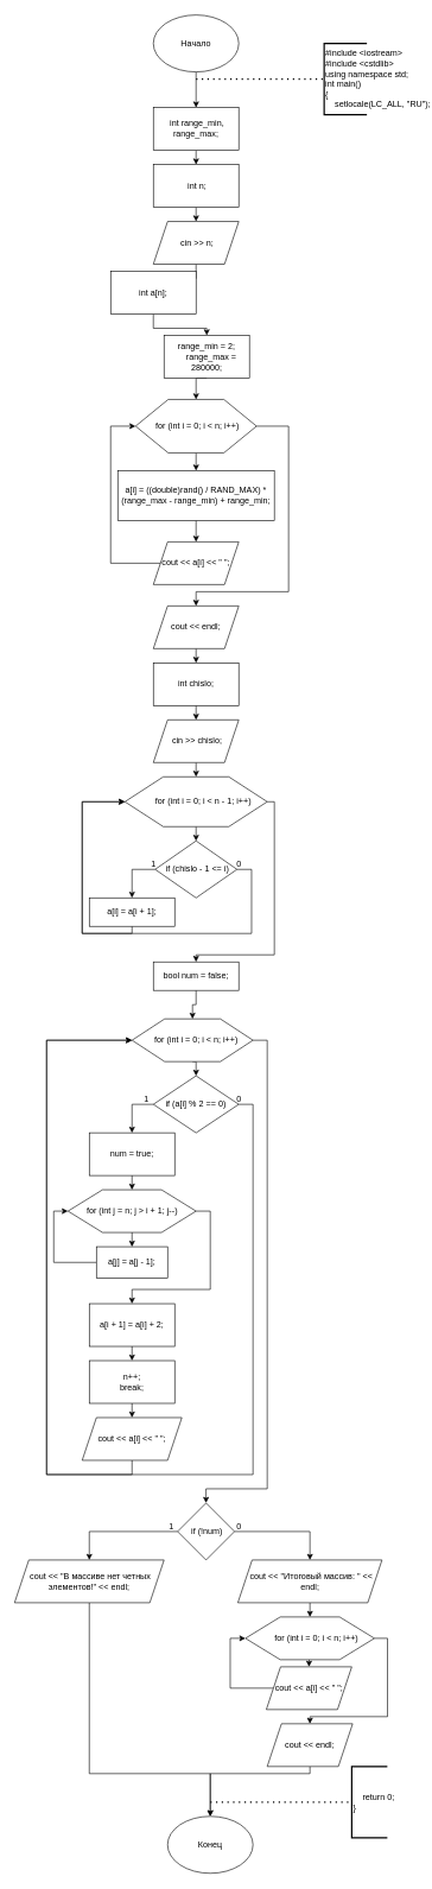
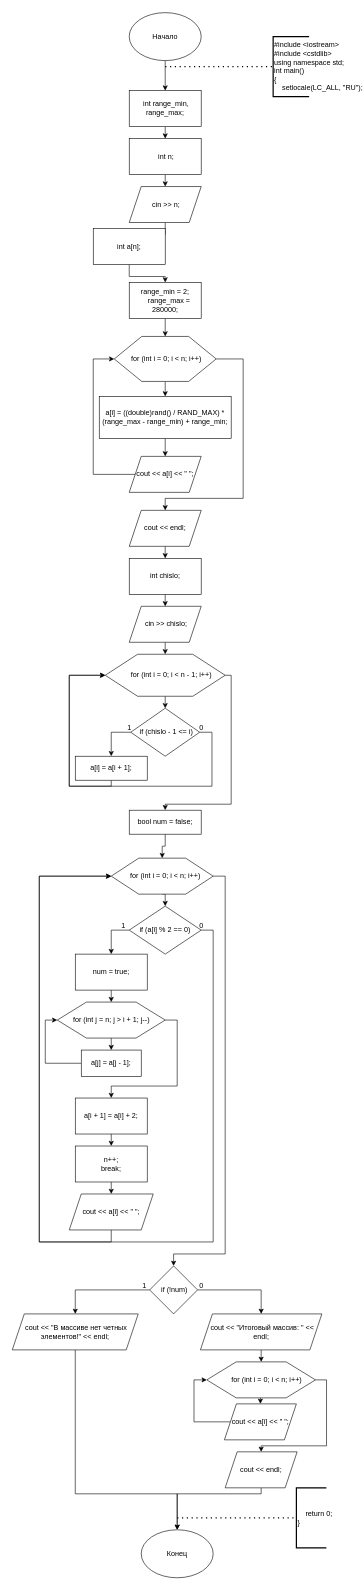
- <mxCell id="13" value="&lt;div&gt;range_min = 2;&lt;/div&gt;&lt;div&gt;&amp;nbsp; &amp;nbsp; range_max = 280000;&lt;/div&gt;" style="rounded=0;whiteSpace=wrap;html=1;" vertex="1" parent="1"><mxGeometry x="230" y="470" width="120" height="60" as="geometry" /></mxCell>
+ <mxCell id="13" value="&lt;div&gt;range_min = 2;&lt;/div&gt;&lt;div&gt;&amp;nbsp; &amp;nbsp; range_max = 280000;&lt;/div&gt;" style="rounded=0;whiteSpace=wrap;html=1;" vertex="1" parent="1"><mxGeometry x="215" y="470" width="120" height="60" as="geometry" /></mxCell>
